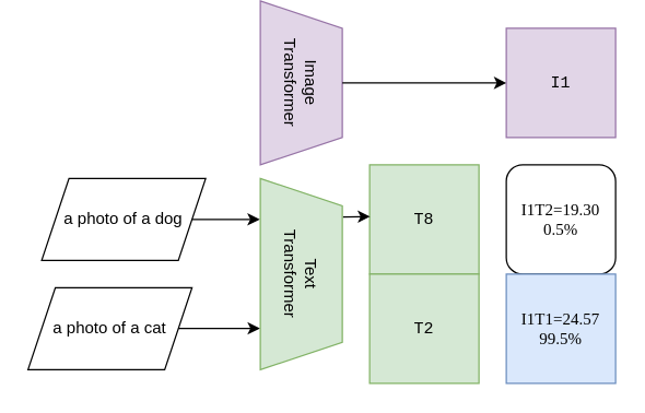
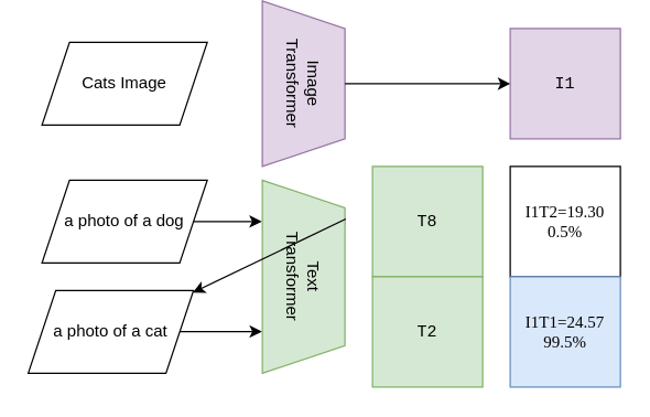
+ <mxCell id="4" value="&lt;div&gt;Cats Image&lt;/div&gt;" style="shape=parallelogram;perimeter=parallelogramPerimeter;whiteSpace=wrap;html=1;fixedSize=1;" vertex="1" parent="1"><mxGeometry x="30" y="30" width="120" height="60" as="geometry" /></mxCell>
- <mxCell id="14" value="" style="endArrow=classic;html=1;rounded=0;exitX=0.201;exitY=-0.01;exitDx=0;exitDy=0;exitPerimeter=0;entryX=0.004;entryY=0.473;entryDx=0;entryDy=0;entryPerimeter=0;" edge="1" parent="1" source="7" target="2"><mxGeometry width="50" height="50" relative="1" as="geometry"><mxPoint x="350" y="190" as="sourcePoint" /><mxPoint x="400" y="140" as="targetPoint" /></mxGeometry></mxCell>
+ <mxCell id="14" value="" style="endArrow=classic;html=1;rounded=0;exitX=0.201;exitY=-0.01;exitDx=0;exitDy=0;exitPerimeter=0;" edge="1" parent="1" source="7" target="6"><mxGeometry width="50" height="50" relative="1" as="geometry"><mxPoint x="350" y="190" as="sourcePoint" /><mxPoint x="400" y="140" as="targetPoint" /></mxGeometry></mxCell>
- <mxCell id="12" value="&lt;div&gt;&lt;font face=&quot;Times New Roman&quot;&gt;I1T2=19.30&lt;/font&gt;&lt;/div&gt;&lt;div&gt;&lt;font face=&quot;Times New Roman&quot;&gt;0.5%&lt;br&gt;&lt;/font&gt;&lt;/div&gt;" style="whiteSpace=wrap;html=1;aspect=fixed;rounded=1;" vertex="1" parent="1"><mxGeometry x="370" y="120" width="80" height="80" as="geometry" /></mxCell>
+ <mxCell id="12" value="&lt;div&gt;&lt;font face=&quot;Times New Roman&quot;&gt;I1T2=19.30&lt;/font&gt;&lt;/div&gt;&lt;div&gt;&lt;font face=&quot;Times New Roman&quot;&gt;0.5%&lt;br&gt;&lt;/font&gt;&lt;/div&gt;" style="whiteSpace=wrap;html=1;aspect=fixed;" vertex="1" parent="1"><mxGeometry x="370" y="120" width="80" height="80" as="geometry" /></mxCell>
